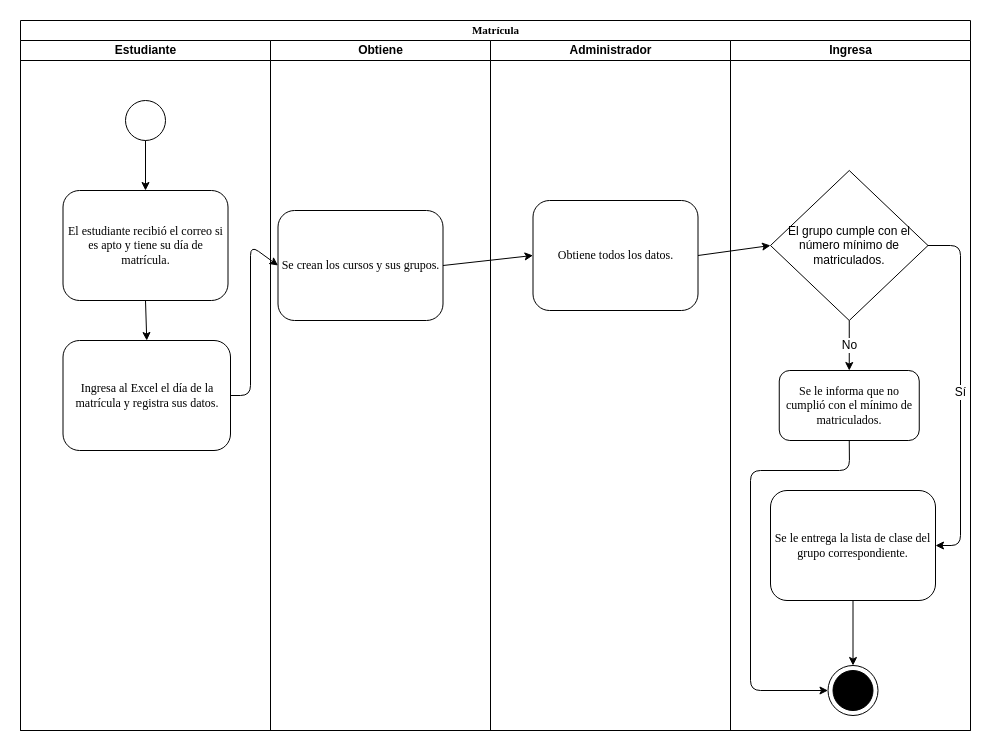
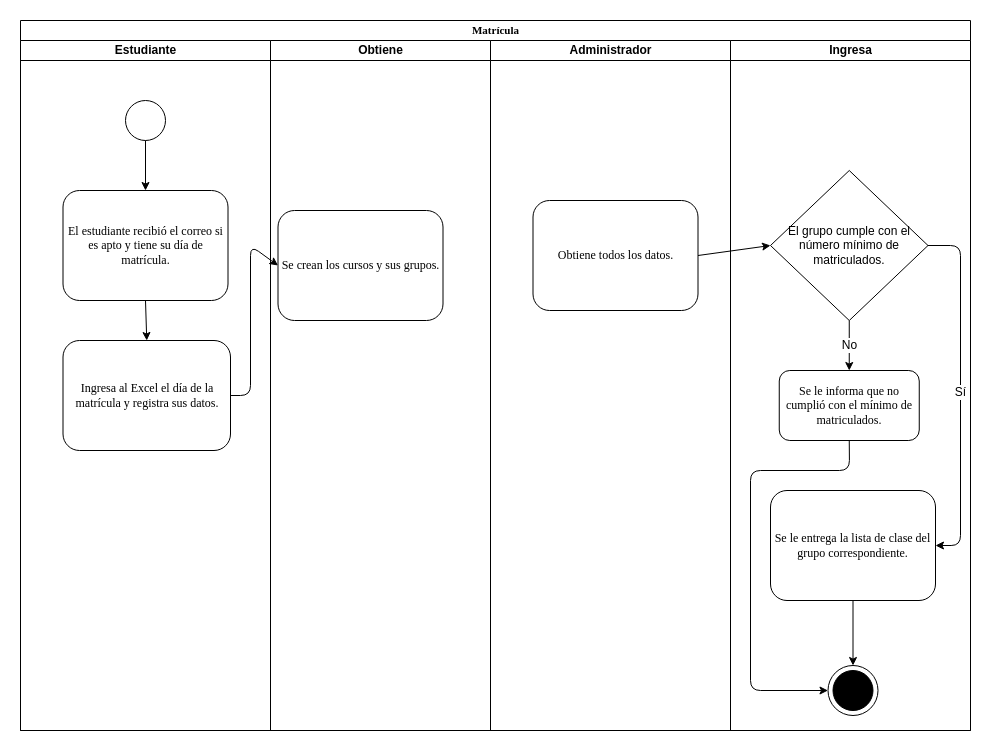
- <mxCell id="24" value="" style="endArrow=classic;html=1;fontSize=12;exitX=1;exitY=0.5;exitDx=0;exitDy=0;entryX=0;entryY=0.5;entryDx=0;entryDy=0;" parent="2" source="10" target="13" edge="1"><mxGeometry width="50" height="50" relative="1" as="geometry"><mxPoint x="450" y="370" as="sourcePoint" /><mxPoint x="500" y="320" as="targetPoint" /></mxGeometry></mxCell>
